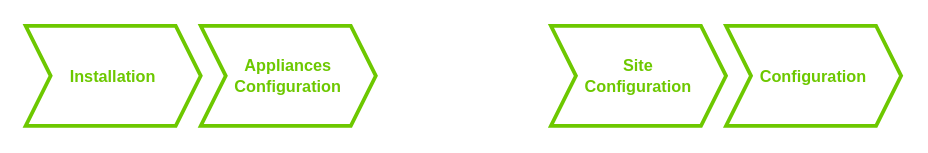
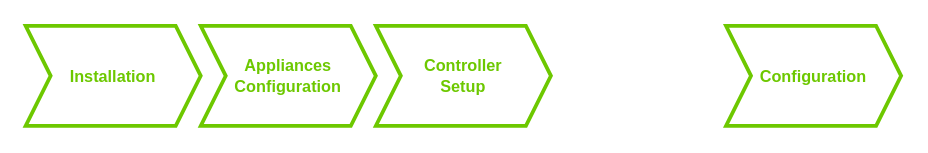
+ <mxCell id="4" value="Controller&lt;br&gt;Setup" style="shape=step;perimeter=stepPerimeter;whiteSpace=wrap;html=1;fixedSize=1;fillColor=none;strokeWidth=3;strokeColor=#6dc800;fontStyle=1;fontColor=#6dc800;fontSize=13;" vertex="1" parent="1"><mxGeometry x="300" y="20" width="140" height="80" as="geometry" /></mxCell>
- <mxCell id="5" value="Site&lt;br&gt;Configuration" style="shape=step;perimeter=stepPerimeter;whiteSpace=wrap;html=1;fixedSize=1;fillColor=none;strokeWidth=3;strokeColor=#6dc800;fontStyle=1;fontColor=#6dc800;fontSize=13;" vertex="1" parent="1"><mxGeometry x="440" y="20" width="140" height="80" as="geometry" /></mxCell>
